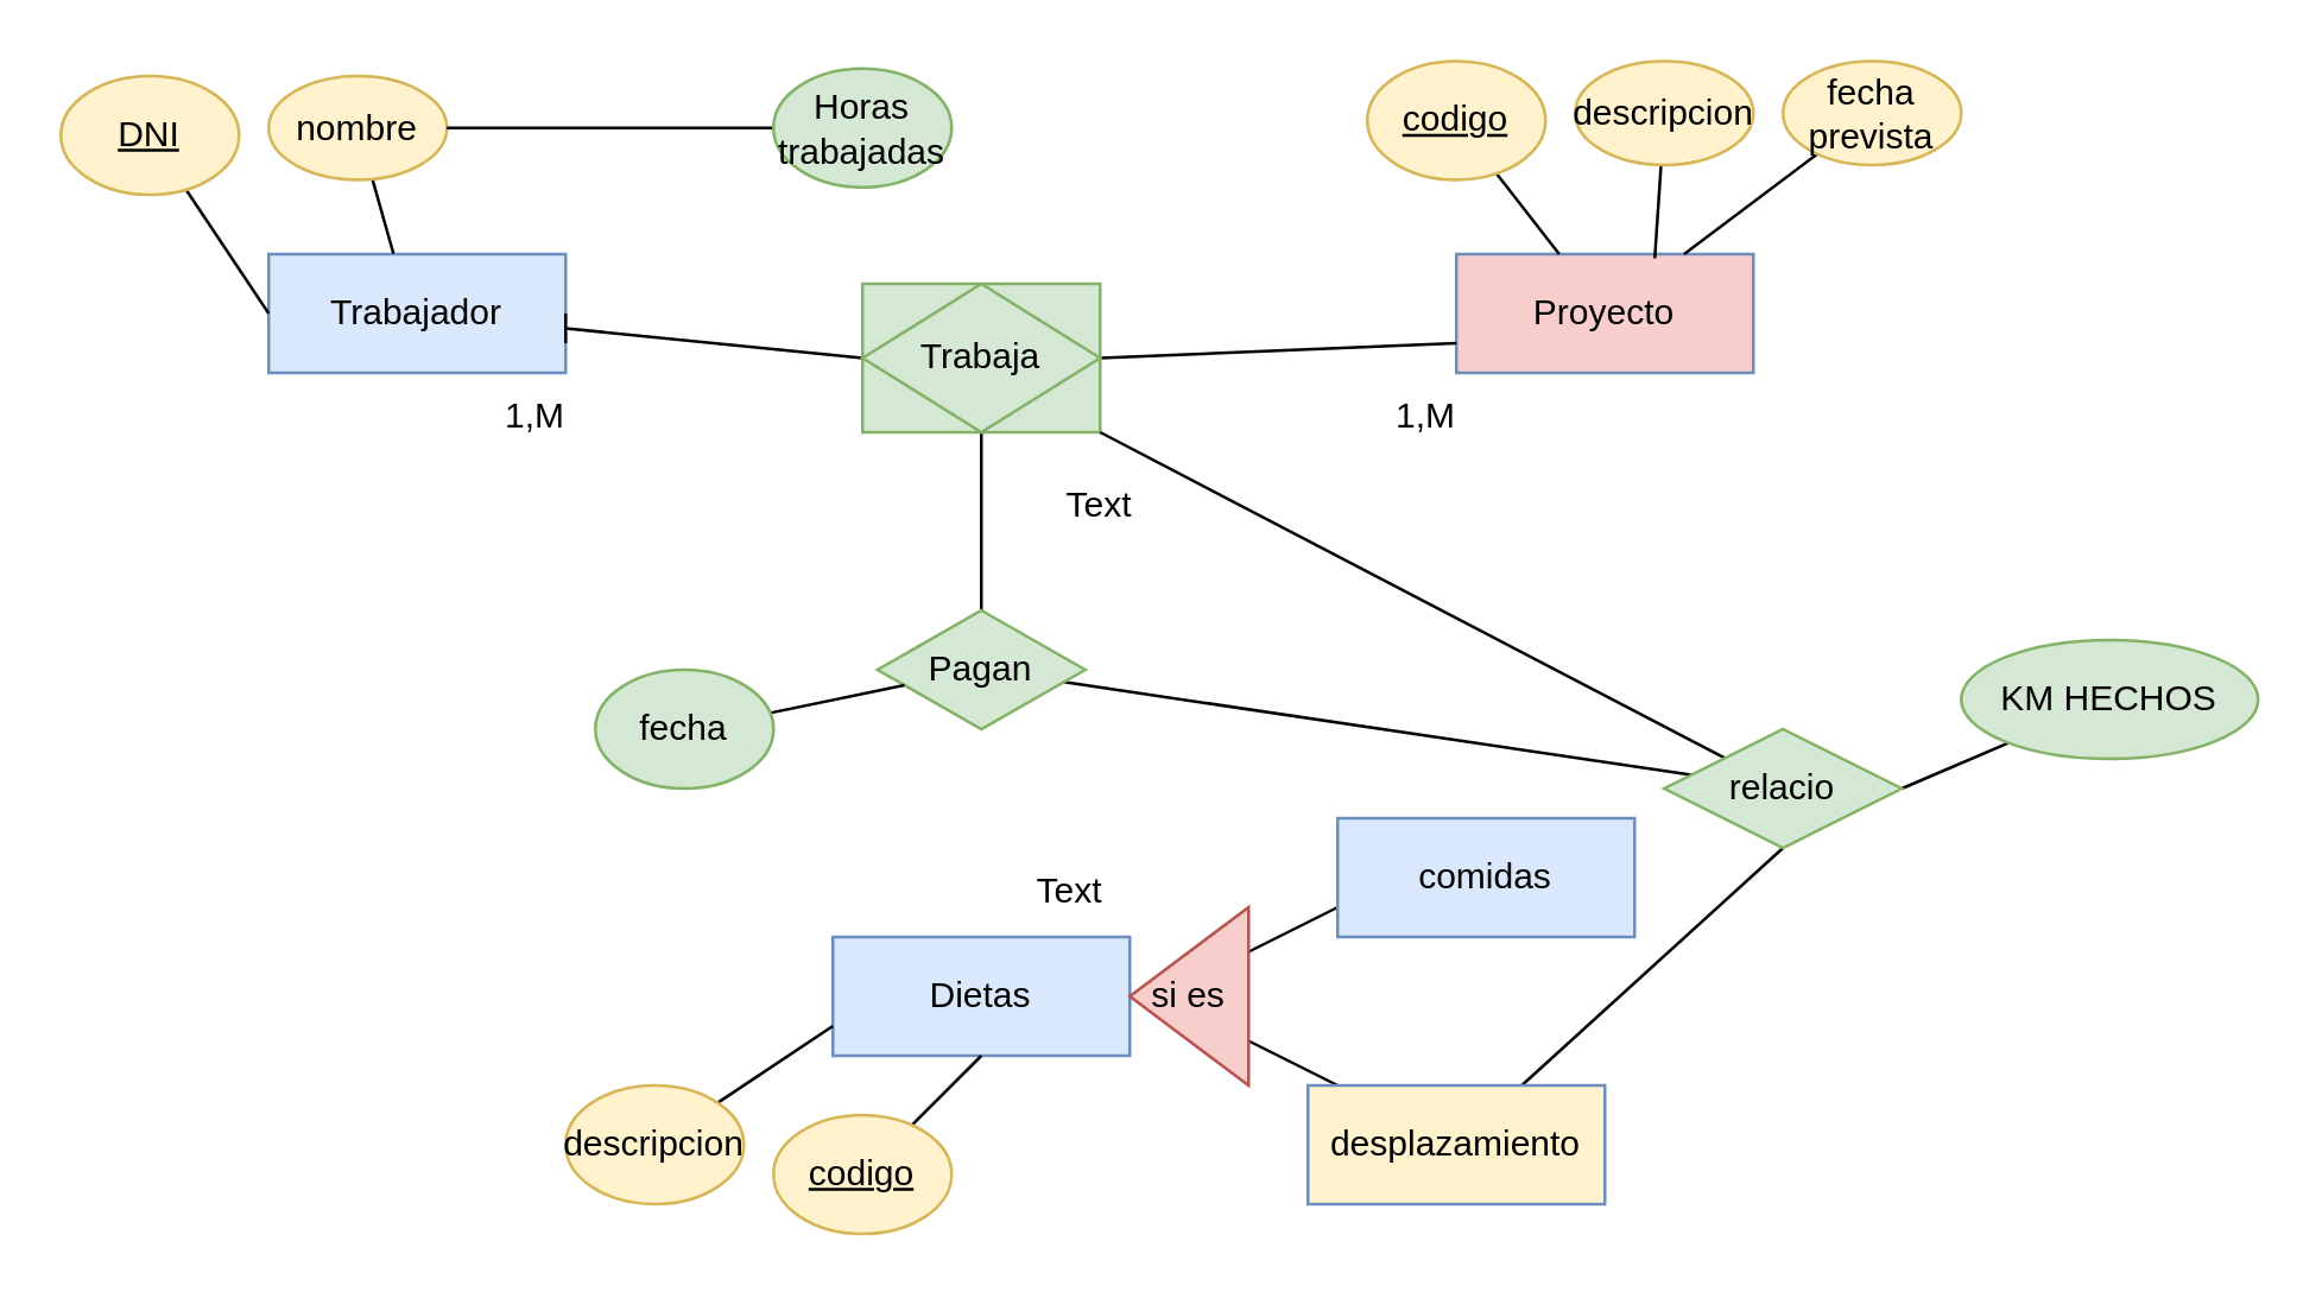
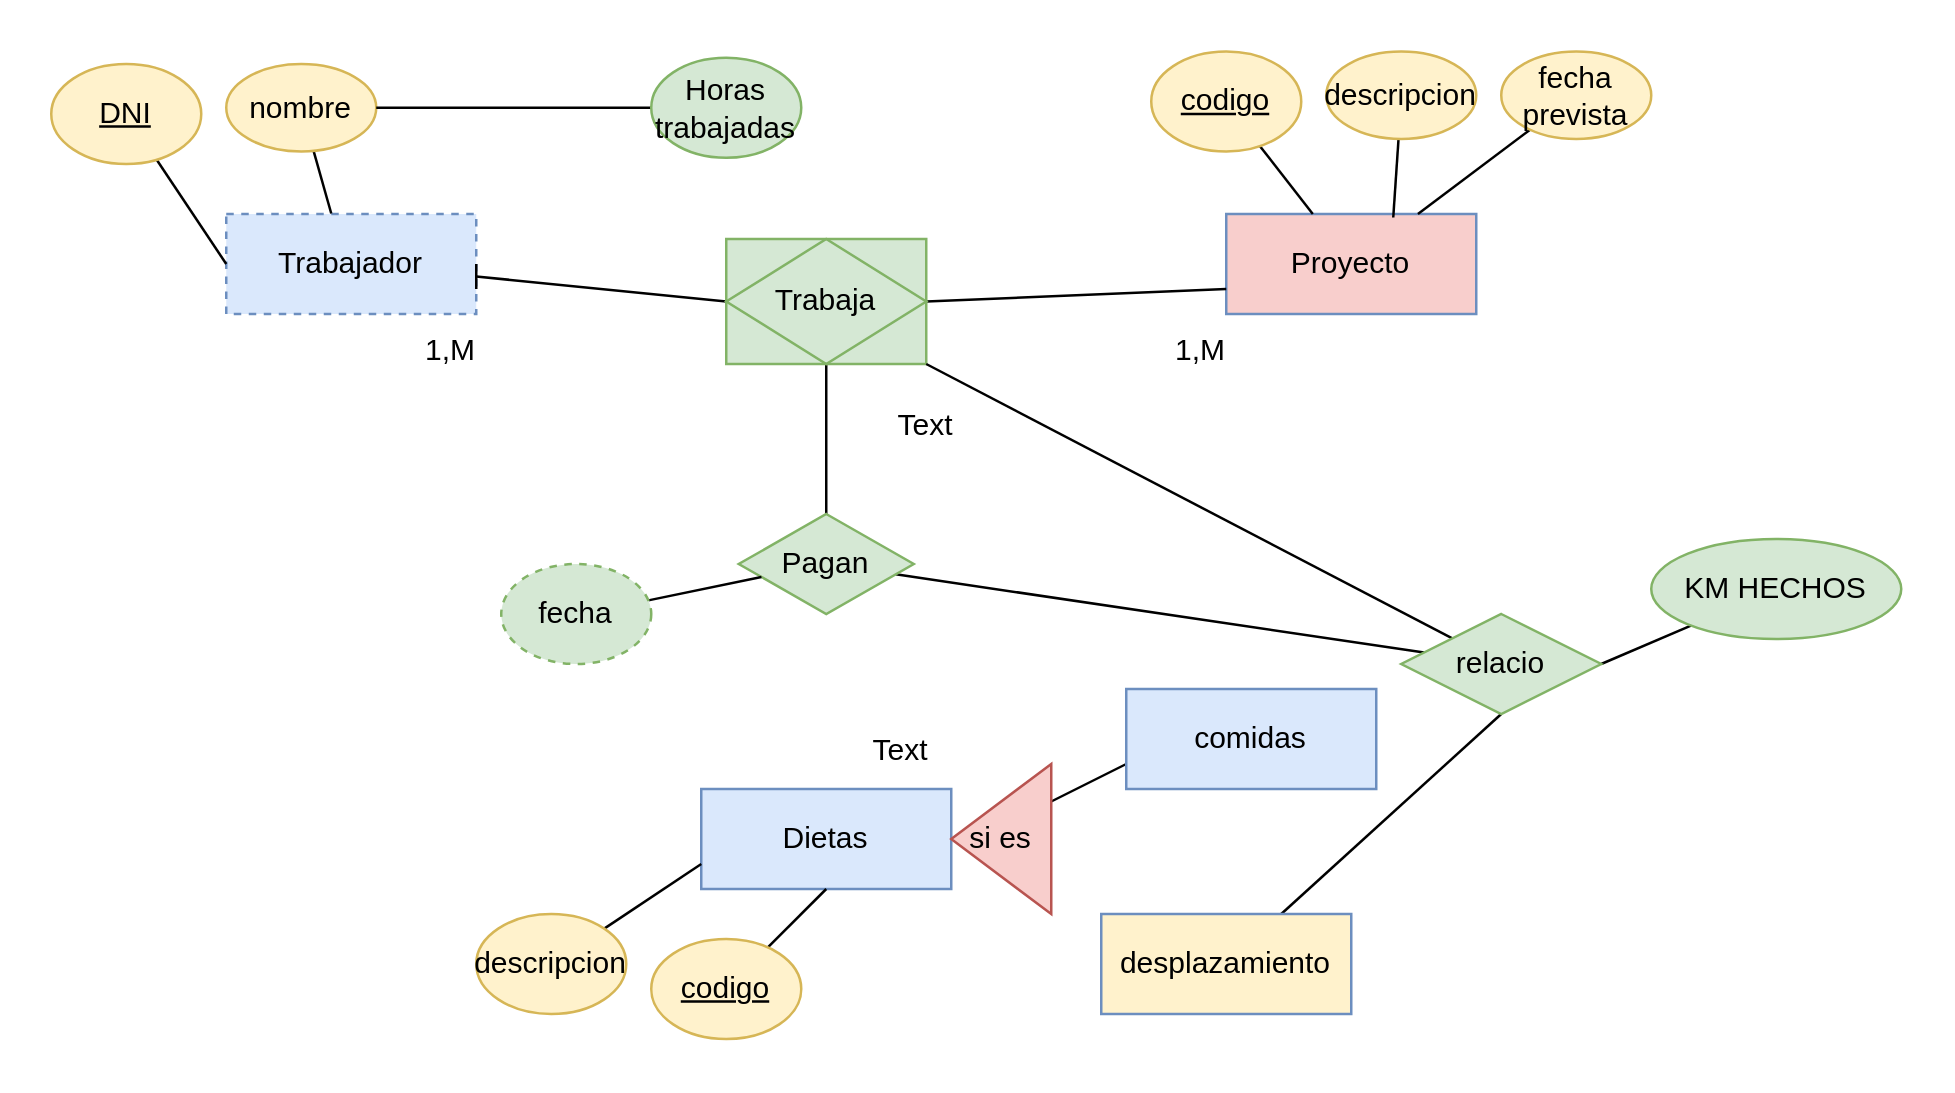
- <mxCell id="3" value="Trabajador" style="whiteSpace=wrap;html=1;align=center;fillColor=#dae8fc;strokeColor=#6c8ebf;" parent="1" vertex="1"><mxGeometry x="90" y="85" width="100" height="40" as="geometry" /></mxCell>
+ <mxCell id="3" value="Trabajador" style="whiteSpace=wrap;html=1;align=center;fillColor=#dae8fc;strokeColor=#6c8ebf;dashed=1;" parent="1" vertex="1"><mxGeometry x="90" y="85" width="100" height="40" as="geometry" /></mxCell>
- <mxCell id="27" value="fecha" style="ellipse;whiteSpace=wrap;html=1;align=center;fillColor=#d5e8d4;strokeColor=#82b366;" parent="1" vertex="1"><mxGeometry x="200" y="225" width="60" height="40" as="geometry" /></mxCell>
+ <mxCell id="27" value="fecha" style="ellipse;whiteSpace=wrap;html=1;align=center;fillColor=#d5e8d4;strokeColor=#82b366;dashed=1;" parent="1" vertex="1"><mxGeometry x="200" y="225" width="60" height="40" as="geometry" /></mxCell>
- <mxCell id="32" style="edgeStyle=none;rounded=0;orthogonalLoop=1;jettySize=auto;html=1;entryX=0;entryY=0.25;entryDx=0;entryDy=0;endArrow=none;endFill=0;" parent="1" source="34" target="37" edge="1"><mxGeometry relative="1" as="geometry" /></mxCell>
